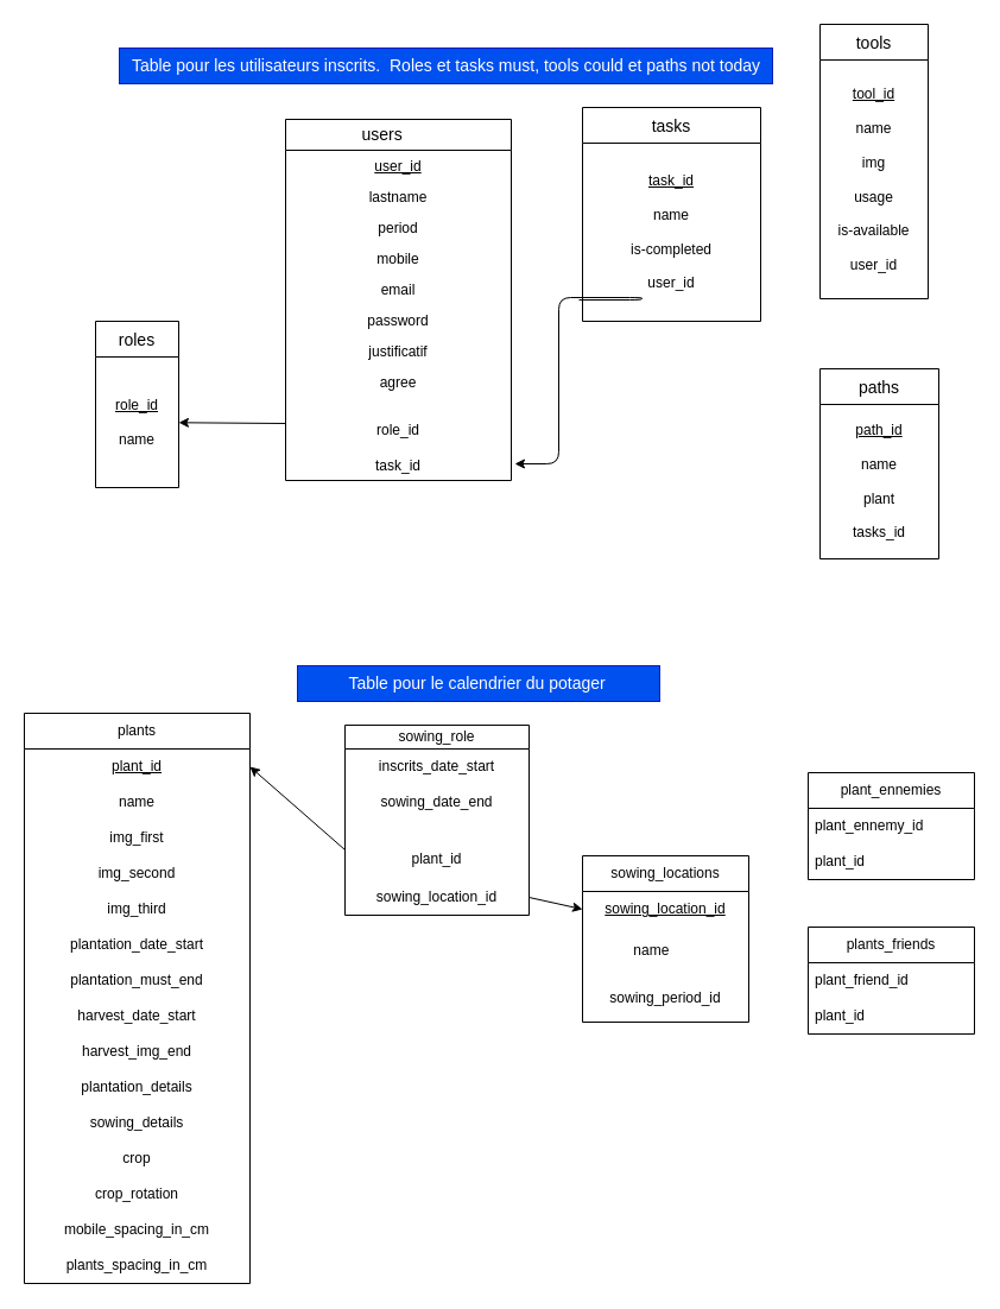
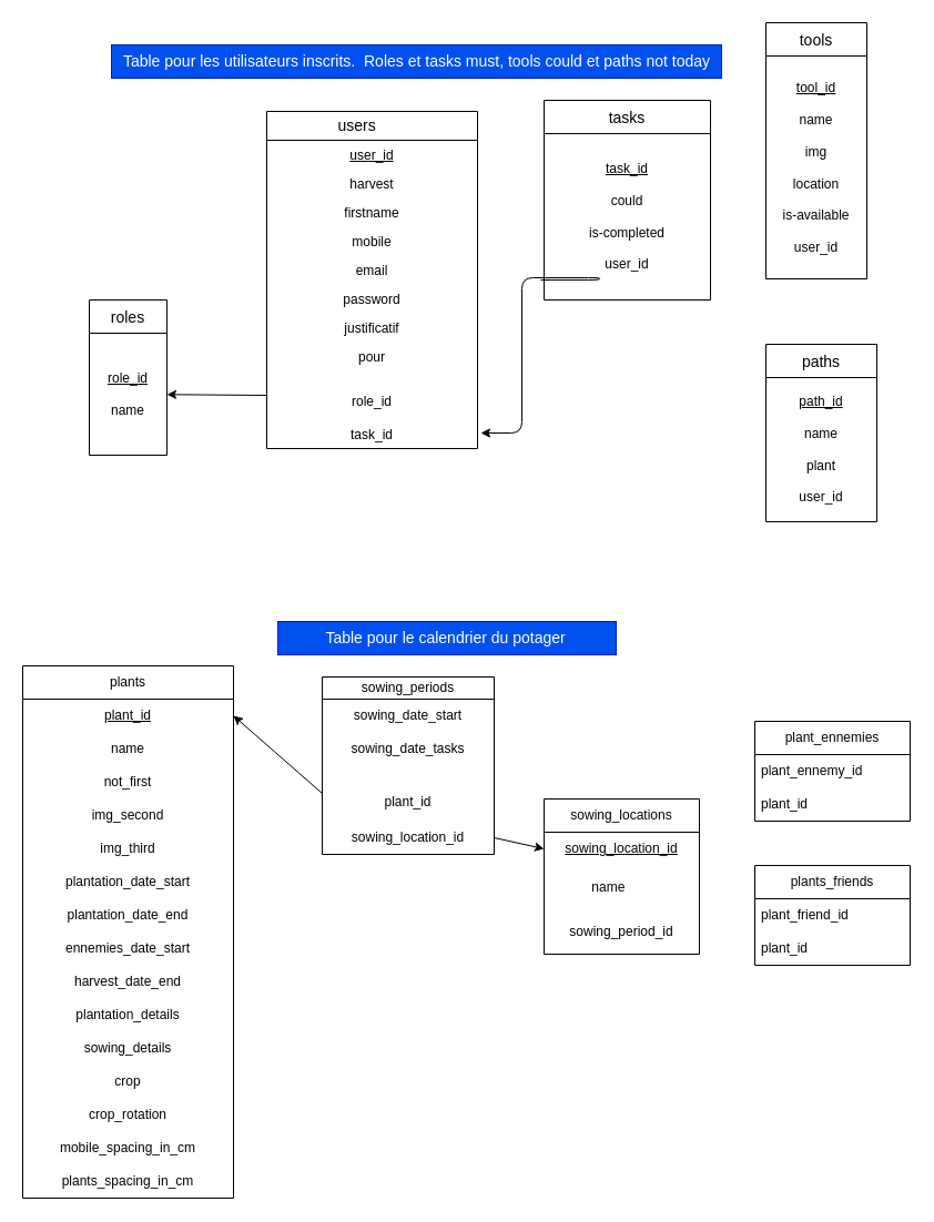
- <mxCell id="10" value="&lt;u&gt;tool_id&lt;/u&gt;&lt;br&gt;&lt;br&gt;name&lt;br&gt;&lt;br&gt;img&lt;br&gt;&lt;br&gt;usage&lt;br&gt;&lt;br&gt;is-available&lt;br&gt;&lt;br&gt;user_id" style="shape=partialRectangle;html=1;whiteSpace=wrap;connectable=0;overflow=hidden;fillColor=none;top=0;left=0;bottom=0;right=0;pointerEvents=1;" parent="9" vertex="1"><mxGeometry width="91" height="201" as="geometry"><mxRectangle width="91" height="201" as="alternateBounds" /></mxGeometry></mxCell>
+ <mxCell id="10" value="&lt;u&gt;tool_id&lt;/u&gt;&lt;br&gt;&lt;br&gt;name&lt;br&gt;&lt;br&gt;img&lt;br&gt;&lt;br&gt;location&lt;br&gt;&lt;br&gt;is-available&lt;br&gt;&lt;br&gt;user_id" style="shape=partialRectangle;html=1;whiteSpace=wrap;connectable=0;overflow=hidden;fillColor=none;top=0;left=0;bottom=0;right=0;pointerEvents=1;" parent="9" vertex="1"><mxGeometry width="91" height="201" as="geometry"><mxRectangle width="91" height="201" as="alternateBounds" /></mxGeometry></mxCell>
- <mxCell id="44" value="lastname" style="text;strokeColor=none;fillColor=none;align=center;verticalAlign=top;spacingLeft=4;spacingRight=4;overflow=hidden;rotatable=0;points=[[0,0.5],[1,0.5]];portConstraint=eastwest;whiteSpace=wrap;html=1;" parent="42" vertex="1"><mxGeometry y="52" width="190" height="26" as="geometry" /></mxCell>
+ <mxCell id="44" value="harvest" style="text;strokeColor=none;fillColor=none;align=center;verticalAlign=top;spacingLeft=4;spacingRight=4;overflow=hidden;rotatable=0;points=[[0,0.5],[1,0.5]];portConstraint=eastwest;whiteSpace=wrap;html=1;" parent="42" vertex="1"><mxGeometry y="52" width="190" height="26" as="geometry" /></mxCell>
- <mxCell id="45" value="period" style="text;strokeColor=none;fillColor=none;align=center;verticalAlign=top;spacingLeft=4;spacingRight=4;overflow=hidden;rotatable=0;points=[[0,0.5],[1,0.5]];portConstraint=eastwest;whiteSpace=wrap;html=1;" parent="42" vertex="1"><mxGeometry y="78" width="190" height="26" as="geometry" /></mxCell>
+ <mxCell id="45" value="firstname" style="text;strokeColor=none;fillColor=none;align=center;verticalAlign=top;spacingLeft=4;spacingRight=4;overflow=hidden;rotatable=0;points=[[0,0.5],[1,0.5]];portConstraint=eastwest;whiteSpace=wrap;html=1;" parent="42" vertex="1"><mxGeometry y="78" width="190" height="26" as="geometry" /></mxCell>
- <mxCell id="7" value="&lt;u&gt;task_id&lt;/u&gt;&lt;br&gt;&lt;br&gt;name&lt;br&gt;&lt;br&gt;is-completed&lt;br&gt;&lt;br&gt;user_id" style="shape=partialRectangle;html=1;whiteSpace=wrap;connectable=0;overflow=hidden;fillColor=none;top=0;left=0;bottom=0;right=0;pointerEvents=1;" parent="6" vertex="1"><mxGeometry width="150" height="150" as="geometry"><mxRectangle width="150" height="150" as="alternateBounds" /></mxGeometry></mxCell>
+ <mxCell id="7" value="&lt;u&gt;task_id&lt;/u&gt;&lt;br&gt;&lt;br&gt;could&lt;br&gt;&lt;br&gt;is-completed&lt;br&gt;&lt;br&gt;user_id" style="shape=partialRectangle;html=1;whiteSpace=wrap;connectable=0;overflow=hidden;fillColor=none;top=0;left=0;bottom=0;right=0;pointerEvents=1;" parent="6" vertex="1"><mxGeometry width="150" height="150" as="geometry"><mxRectangle width="150" height="150" as="alternateBounds" /></mxGeometry></mxCell>
- <mxCell id="50" value="agree" style="text;strokeColor=none;fillColor=none;align=center;verticalAlign=top;spacingLeft=4;spacingRight=4;overflow=hidden;rotatable=0;points=[[0,0.5],[1,0.5]];portConstraint=eastwest;whiteSpace=wrap;html=1;" parent="42" vertex="1"><mxGeometry y="208" width="190" height="26" as="geometry" /></mxCell>
+ <mxCell id="50" value="pour" style="text;strokeColor=none;fillColor=none;align=center;verticalAlign=top;spacingLeft=4;spacingRight=4;overflow=hidden;rotatable=0;points=[[0,0.5],[1,0.5]];portConstraint=eastwest;whiteSpace=wrap;html=1;" parent="42" vertex="1"><mxGeometry y="208" width="190" height="26" as="geometry" /></mxCell>
- <mxCell id="13" value="&lt;u&gt;path_id&lt;br&gt;&lt;/u&gt;&lt;br&gt;name&lt;br&gt;&lt;br&gt;plant&lt;br&gt;&lt;br&gt;tasks_id" style="shape=partialRectangle;html=1;whiteSpace=wrap;connectable=0;overflow=hidden;fillColor=none;top=0;left=0;bottom=0;right=0;pointerEvents=1;" parent="12" vertex="1"><mxGeometry width="100" height="130" as="geometry"><mxRectangle width="100" height="130" as="alternateBounds" /></mxGeometry></mxCell>
+ <mxCell id="13" value="&lt;u&gt;path_id&lt;br&gt;&lt;/u&gt;&lt;br&gt;name&lt;br&gt;&lt;br&gt;plant&lt;br&gt;&lt;br&gt;user_id" style="shape=partialRectangle;html=1;whiteSpace=wrap;connectable=0;overflow=hidden;fillColor=none;top=0;left=0;bottom=0;right=0;pointerEvents=1;" parent="12" vertex="1"><mxGeometry width="100" height="130" as="geometry"><mxRectangle width="100" height="130" as="alternateBounds" /></mxGeometry></mxCell>
- <mxCell id="33" value="sowing_role" style="swimlane;fontStyle=0;childLayout=stackLayout;horizontal=1;startSize=20;horizontalStack=0;resizeParent=1;resizeParentMax=0;resizeLast=0;collapsible=1;marginBottom=0;whiteSpace=wrap;html=1;" parent="1" vertex="1"><mxGeometry x="290" y="610" width="155" height="160" as="geometry" /></mxCell>
+ <mxCell id="33" value="sowing_periods" style="swimlane;fontStyle=0;childLayout=stackLayout;horizontal=1;startSize=20;horizontalStack=0;resizeParent=1;resizeParentMax=0;resizeLast=0;collapsible=1;marginBottom=0;whiteSpace=wrap;html=1;" parent="1" vertex="1"><mxGeometry x="290" y="610" width="155" height="160" as="geometry" /></mxCell>
- <mxCell id="34" value="inscrits_date_start" style="text;strokeColor=none;fillColor=none;align=center;verticalAlign=middle;spacingLeft=4;spacingRight=4;overflow=hidden;points=[[0,0.5],[1,0.5]];portConstraint=eastwest;rotatable=0;whiteSpace=wrap;html=1;" parent="33" vertex="1"><mxGeometry y="20" width="155" height="30" as="geometry" /></mxCell>
+ <mxCell id="34" value="sowing_date_start" style="text;strokeColor=none;fillColor=none;align=center;verticalAlign=middle;spacingLeft=4;spacingRight=4;overflow=hidden;points=[[0,0.5],[1,0.5]];portConstraint=eastwest;rotatable=0;whiteSpace=wrap;html=1;" parent="33" vertex="1"><mxGeometry y="20" width="155" height="30" as="geometry" /></mxCell>
- <mxCell id="35" value="sowing_date_end" style="text;strokeColor=none;fillColor=none;align=center;verticalAlign=middle;spacingLeft=4;spacingRight=4;overflow=hidden;points=[[0,0.5],[1,0.5]];portConstraint=eastwest;rotatable=0;whiteSpace=wrap;html=1;" parent="33" vertex="1"><mxGeometry y="50" width="155" height="30" as="geometry" /></mxCell>
+ <mxCell id="35" value="sowing_date_tasks" style="text;strokeColor=none;fillColor=none;align=center;verticalAlign=middle;spacingLeft=4;spacingRight=4;overflow=hidden;points=[[0,0.5],[1,0.5]];portConstraint=eastwest;rotatable=0;whiteSpace=wrap;html=1;" parent="33" vertex="1"><mxGeometry y="50" width="155" height="30" as="geometry" /></mxCell>
- <mxCell id="20" value="img_first" style="text;strokeColor=none;fillColor=none;align=center;verticalAlign=middle;spacingLeft=4;spacingRight=4;overflow=hidden;points=[[0,0.5],[1,0.5]];portConstraint=eastwest;rotatable=0;whiteSpace=wrap;html=1;" parent="17" vertex="1"><mxGeometry y="90" width="190" height="30" as="geometry" /></mxCell>
+ <mxCell id="20" value="not_first" style="text;strokeColor=none;fillColor=none;align=center;verticalAlign=middle;spacingLeft=4;spacingRight=4;overflow=hidden;points=[[0,0.5],[1,0.5]];portConstraint=eastwest;rotatable=0;whiteSpace=wrap;html=1;" parent="17" vertex="1"><mxGeometry y="90" width="190" height="30" as="geometry" /></mxCell>
- <mxCell id="24" value="plantation_must_end" style="text;strokeColor=none;fillColor=none;align=center;verticalAlign=middle;spacingLeft=4;spacingRight=4;overflow=hidden;points=[[0,0.5],[1,0.5]];portConstraint=eastwest;rotatable=0;whiteSpace=wrap;html=1;" parent="17" vertex="1"><mxGeometry y="210" width="190" height="30" as="geometry" /></mxCell>
+ <mxCell id="24" value="plantation_date_end" style="text;strokeColor=none;fillColor=none;align=center;verticalAlign=middle;spacingLeft=4;spacingRight=4;overflow=hidden;points=[[0,0.5],[1,0.5]];portConstraint=eastwest;rotatable=0;whiteSpace=wrap;html=1;" parent="17" vertex="1"><mxGeometry y="210" width="190" height="30" as="geometry" /></mxCell>
- <mxCell id="25" value="harvest_date_start" style="text;strokeColor=none;fillColor=none;align=center;verticalAlign=middle;spacingLeft=4;spacingRight=4;overflow=hidden;points=[[0,0.5],[1,0.5]];portConstraint=eastwest;rotatable=0;whiteSpace=wrap;html=1;" parent="17" vertex="1"><mxGeometry y="240" width="190" height="30" as="geometry" /></mxCell>
+ <mxCell id="25" value="ennemies_date_start" style="text;strokeColor=none;fillColor=none;align=center;verticalAlign=middle;spacingLeft=4;spacingRight=4;overflow=hidden;points=[[0,0.5],[1,0.5]];portConstraint=eastwest;rotatable=0;whiteSpace=wrap;html=1;" parent="17" vertex="1"><mxGeometry y="240" width="190" height="30" as="geometry" /></mxCell>
- <mxCell id="26" value="harvest_img_end" style="text;strokeColor=none;fillColor=none;align=center;verticalAlign=middle;spacingLeft=4;spacingRight=4;overflow=hidden;points=[[0,0.5],[1,0.5]];portConstraint=eastwest;rotatable=0;whiteSpace=wrap;html=1;" parent="17" vertex="1"><mxGeometry y="270" width="190" height="30" as="geometry" /></mxCell>
+ <mxCell id="26" value="harvest_date_end" style="text;strokeColor=none;fillColor=none;align=center;verticalAlign=middle;spacingLeft=4;spacingRight=4;overflow=hidden;points=[[0,0.5],[1,0.5]];portConstraint=eastwest;rotatable=0;whiteSpace=wrap;html=1;" parent="17" vertex="1"><mxGeometry y="270" width="190" height="30" as="geometry" /></mxCell>
